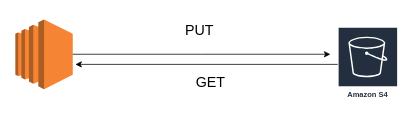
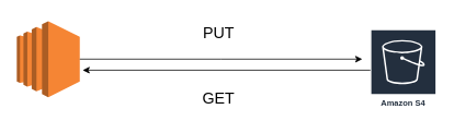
- <mxCell id="6" value="GET" style="text;html=1;align=center;verticalAlign=middle;resizable=0;points=[];autosize=1;strokeColor=none;fillColor=none;fontSize=19;" vertex="1" parent="1"><mxGeometry x="250" y="90" width="60" height="40" as="geometry" /></mxCell>
+ <mxCell id="6" value="GET" style="text;html=1;align=center;verticalAlign=middle;resizable=0;points=[];autosize=1;strokeColor=none;fillColor=none;fontSize=19;" vertex="1" parent="1"><mxGeometry x="235" y="100" width="60" height="40" as="geometry" /></mxCell>
